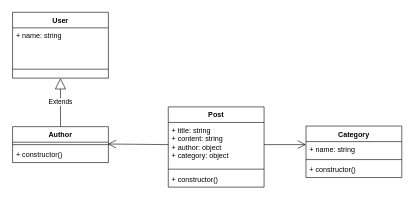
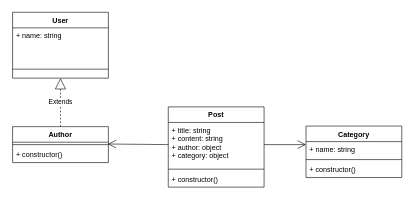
- <mxCell id="6" value="Extends" style="endArrow=block;endSize=16;endFill=0;html=1;entryX=0.5;entryY=1;entryDx=0;entryDy=0;" edge="1" parent="1" source="16" target="13"><mxGeometry width="160" relative="1" as="geometry"><mxPoint x="100" y="198" as="sourcePoint" /><mxPoint x="220" y="180" as="targetPoint" /></mxGeometry></mxCell>
+ <mxCell id="6" value="Extends" style="endArrow=block;endSize=16;endFill=0;html=1;entryX=0.5;entryY=1;entryDx=0;entryDy=0;dashed=1;" edge="1" parent="1" source="16" target="13"><mxGeometry width="160" relative="1" as="geometry"><mxPoint x="100" y="198" as="sourcePoint" /><mxPoint x="220" y="180" as="targetPoint" /></mxGeometry></mxCell>
